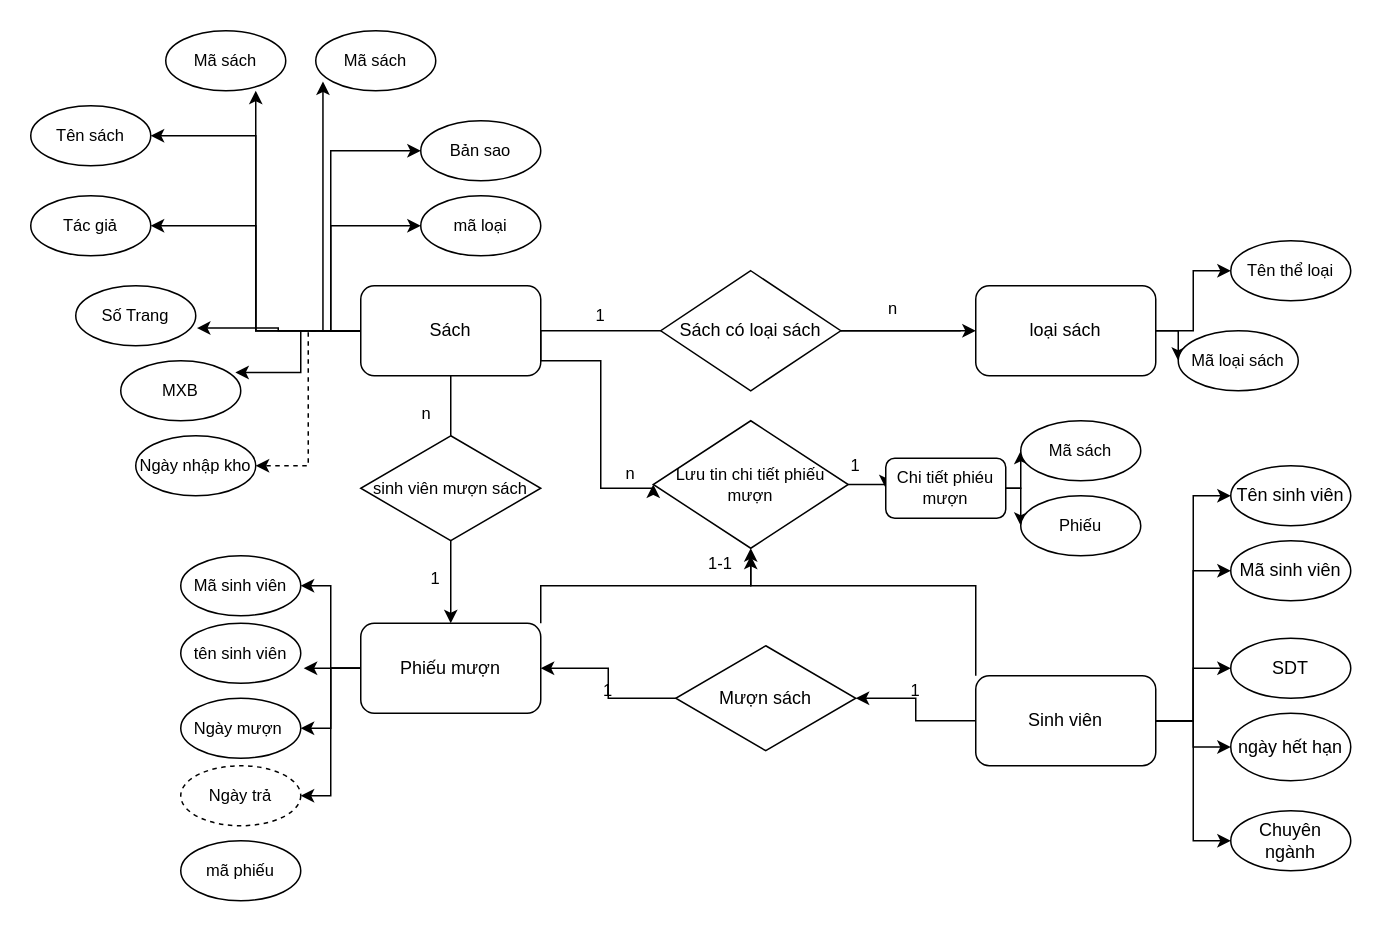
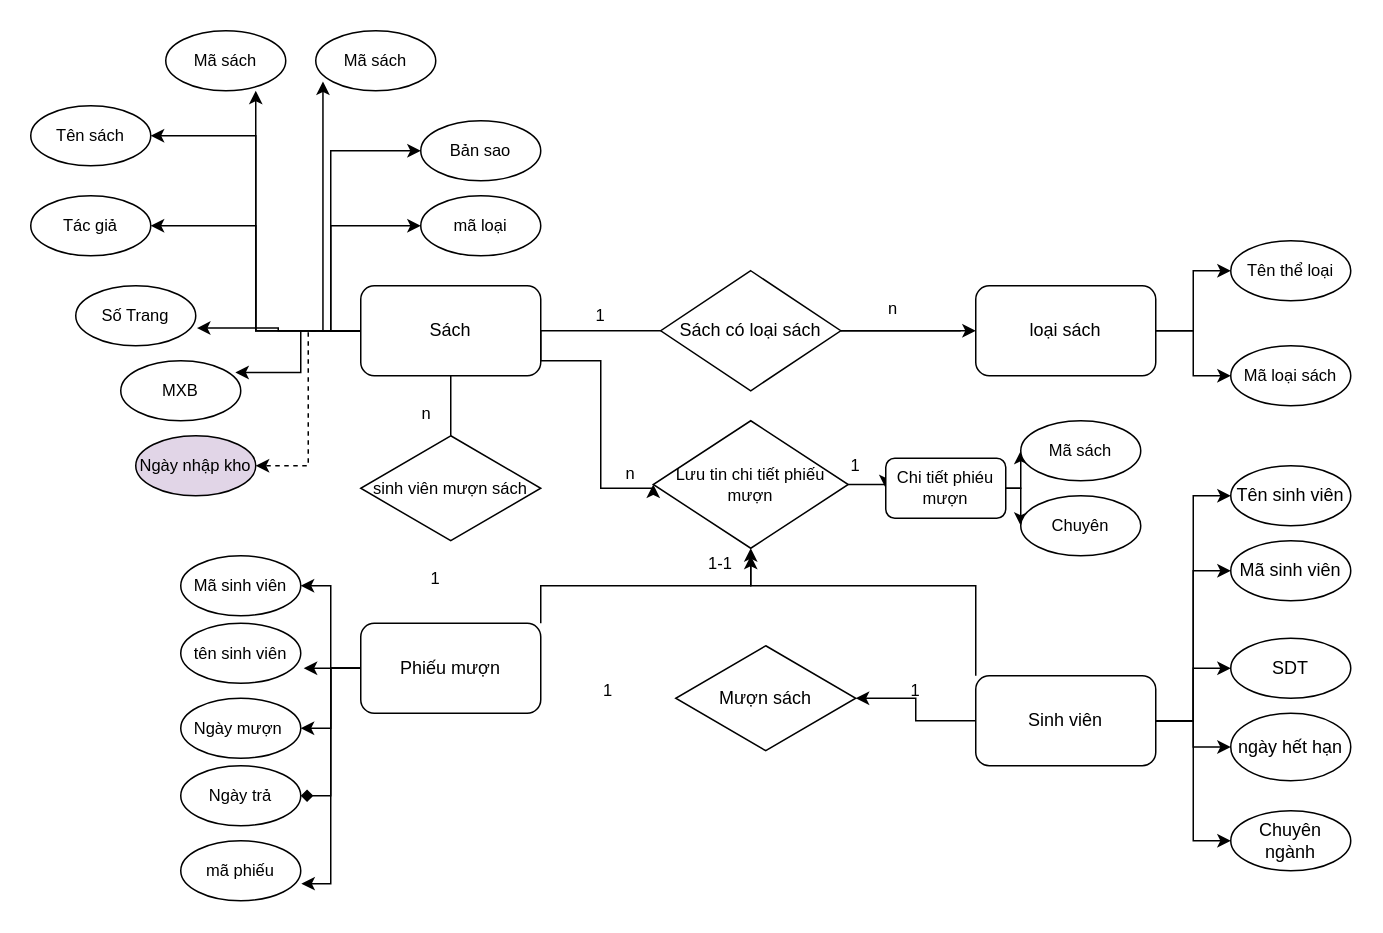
- <mxCell id="43" value="Mã loại sách" style="ellipse;whiteSpace=wrap;html=1;fontSize=11;" vertex="1" parent="1"><mxGeometry x="785" y="220" width="80" height="40" as="geometry" /></mxCell>
+ <mxCell id="43" value="Mã loại sách" style="ellipse;whiteSpace=wrap;html=1;fontSize=11;" vertex="1" parent="1"><mxGeometry x="820" y="230" width="80" height="40" as="geometry" /></mxCell>
- <mxCell id="51" value="Ngày nhập kho" style="ellipse;whiteSpace=wrap;html=1;fontSize=11;" vertex="1" parent="1"><mxGeometry x="90" y="290" width="80" height="40" as="geometry" /></mxCell>
+ <mxCell id="51" value="Ngày nhập kho" style="ellipse;whiteSpace=wrap;html=1;fontSize=11;fillColor=#e1d5e7;" vertex="1" parent="1"><mxGeometry x="90" y="290" width="80" height="40" as="geometry" /></mxCell>
- <mxCell id="68" value="Phiếu" style="ellipse;whiteSpace=wrap;html=1;fontSize=11;" vertex="1" parent="1"><mxGeometry x="680" y="330" width="80" height="40" as="geometry" /></mxCell>
+ <mxCell id="68" value="Chuyên" style="ellipse;whiteSpace=wrap;html=1;fontSize=11;" vertex="1" parent="1"><mxGeometry x="680" y="330" width="80" height="40" as="geometry" /></mxCell>
- <mxCell id="5" style="edgeStyle=orthogonalEdgeStyle;rounded=0;orthogonalLoop=1;jettySize=auto;html=1;exitX=0.5;exitY=1;exitDx=0;exitDy=0;entryX=0.5;entryY=0;entryDx=0;entryDy=0;startArrow=none;" edge="1" parent="1" source="37" target="23"><mxGeometry relative="1" as="geometry"><mxPoint x="300" y="370" as="targetPoint" /></mxGeometry></mxCell>
- <mxCell id="38" style="edgeStyle=orthogonalEdgeStyle;rounded=0;orthogonalLoop=1;jettySize=auto;html=1;exitX=0;exitY=0.5;exitDx=0;exitDy=0;entryX=1;entryY=0.5;entryDx=0;entryDy=0;" edge="1" parent="1" source="39" target="23"><mxGeometry relative="1" as="geometry" /></mxCell>
- <mxCell id="60" value="Ngày trả" style="ellipse;whiteSpace=wrap;html=1;fontSize=11;dashed=1;" vertex="1" parent="1"><mxGeometry x="120" y="510" width="80" height="40" as="geometry" /></mxCell>
+ <mxCell id="60" value="Ngày trả" style="ellipse;whiteSpace=wrap;html=1;fontSize=11;" vertex="1" parent="1"><mxGeometry x="120" y="510" width="80" height="40" as="geometry" /></mxCell>
- <mxCell id="20" style="edgeStyle=orthogonalEdgeStyle;rounded=0;orthogonalLoop=1;jettySize=auto;html=1;exitX=0;exitY=0.5;exitDx=0;exitDy=0;entryX=1;entryY=0.5;entryDx=0;entryDy=0;fontSize=11;" edge="1" parent="1" source="23" target="60"><mxGeometry relative="1" as="geometry" /></mxCell>
+ <mxCell id="20" style="edgeStyle=orthogonalEdgeStyle;rounded=0;orthogonalLoop=1;jettySize=auto;html=1;exitX=0;exitY=0.5;exitDx=0;exitDy=0;entryX=1;entryY=0.5;entryDx=0;entryDy=0;fontSize=11;endArrow=diamond;" edge="1" parent="1" source="23" target="60"><mxGeometry relative="1" as="geometry" /></mxCell>
+ <mxCell id="21" style="edgeStyle=orthogonalEdgeStyle;rounded=0;orthogonalLoop=1;jettySize=auto;html=1;exitX=0;exitY=0.5;exitDx=0;exitDy=0;entryX=1.005;entryY=0.715;entryDx=0;entryDy=0;entryPerimeter=0;fontSize=11;" edge="1" parent="1" source="23" target="61"><mxGeometry relative="1" as="geometry" /></mxCell>
